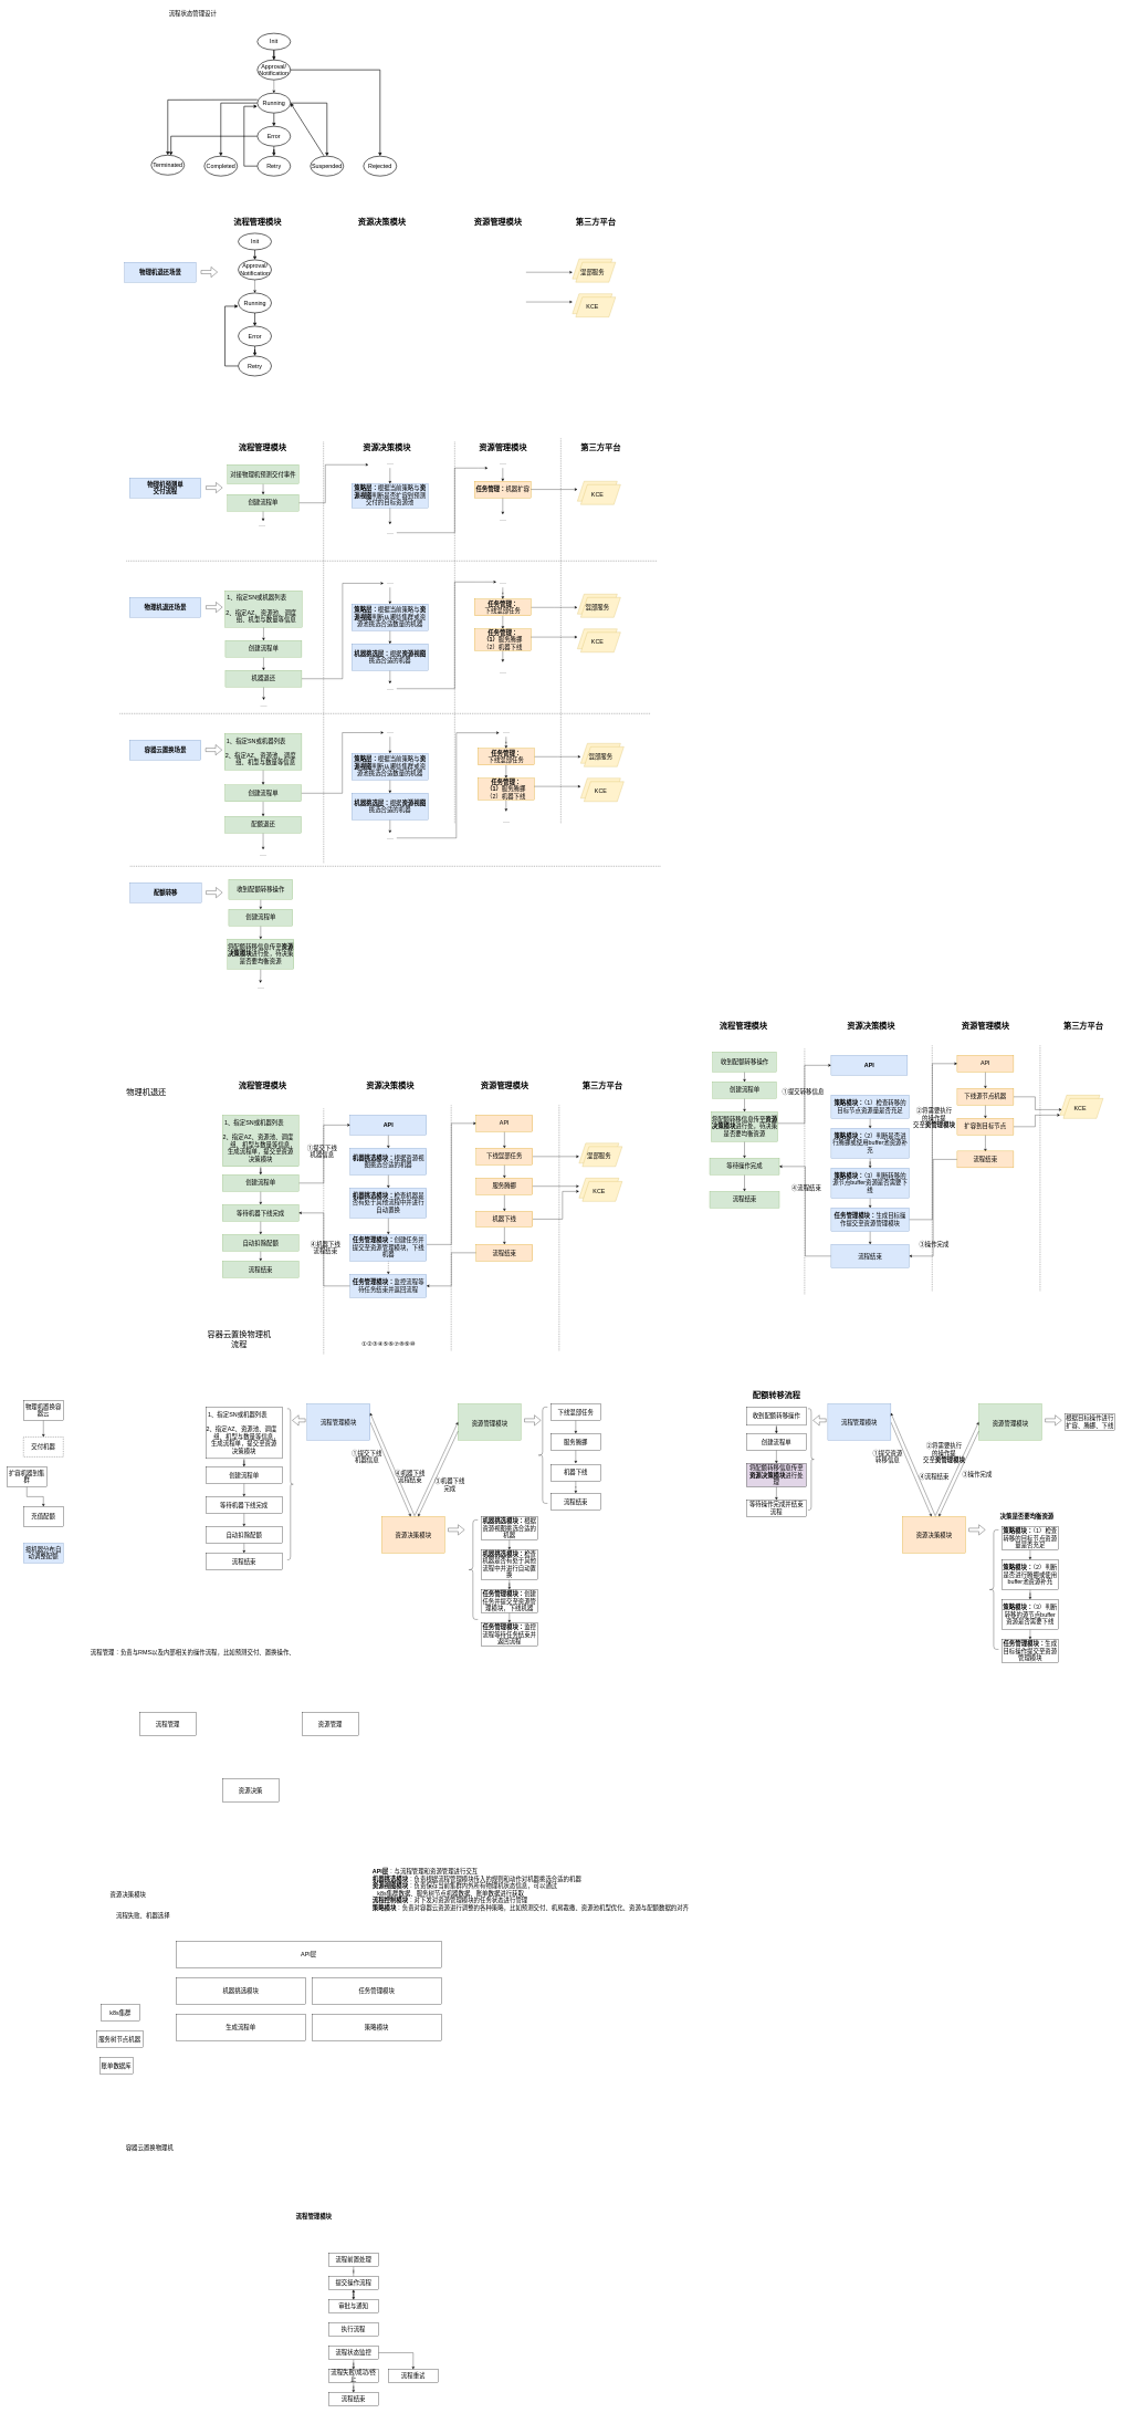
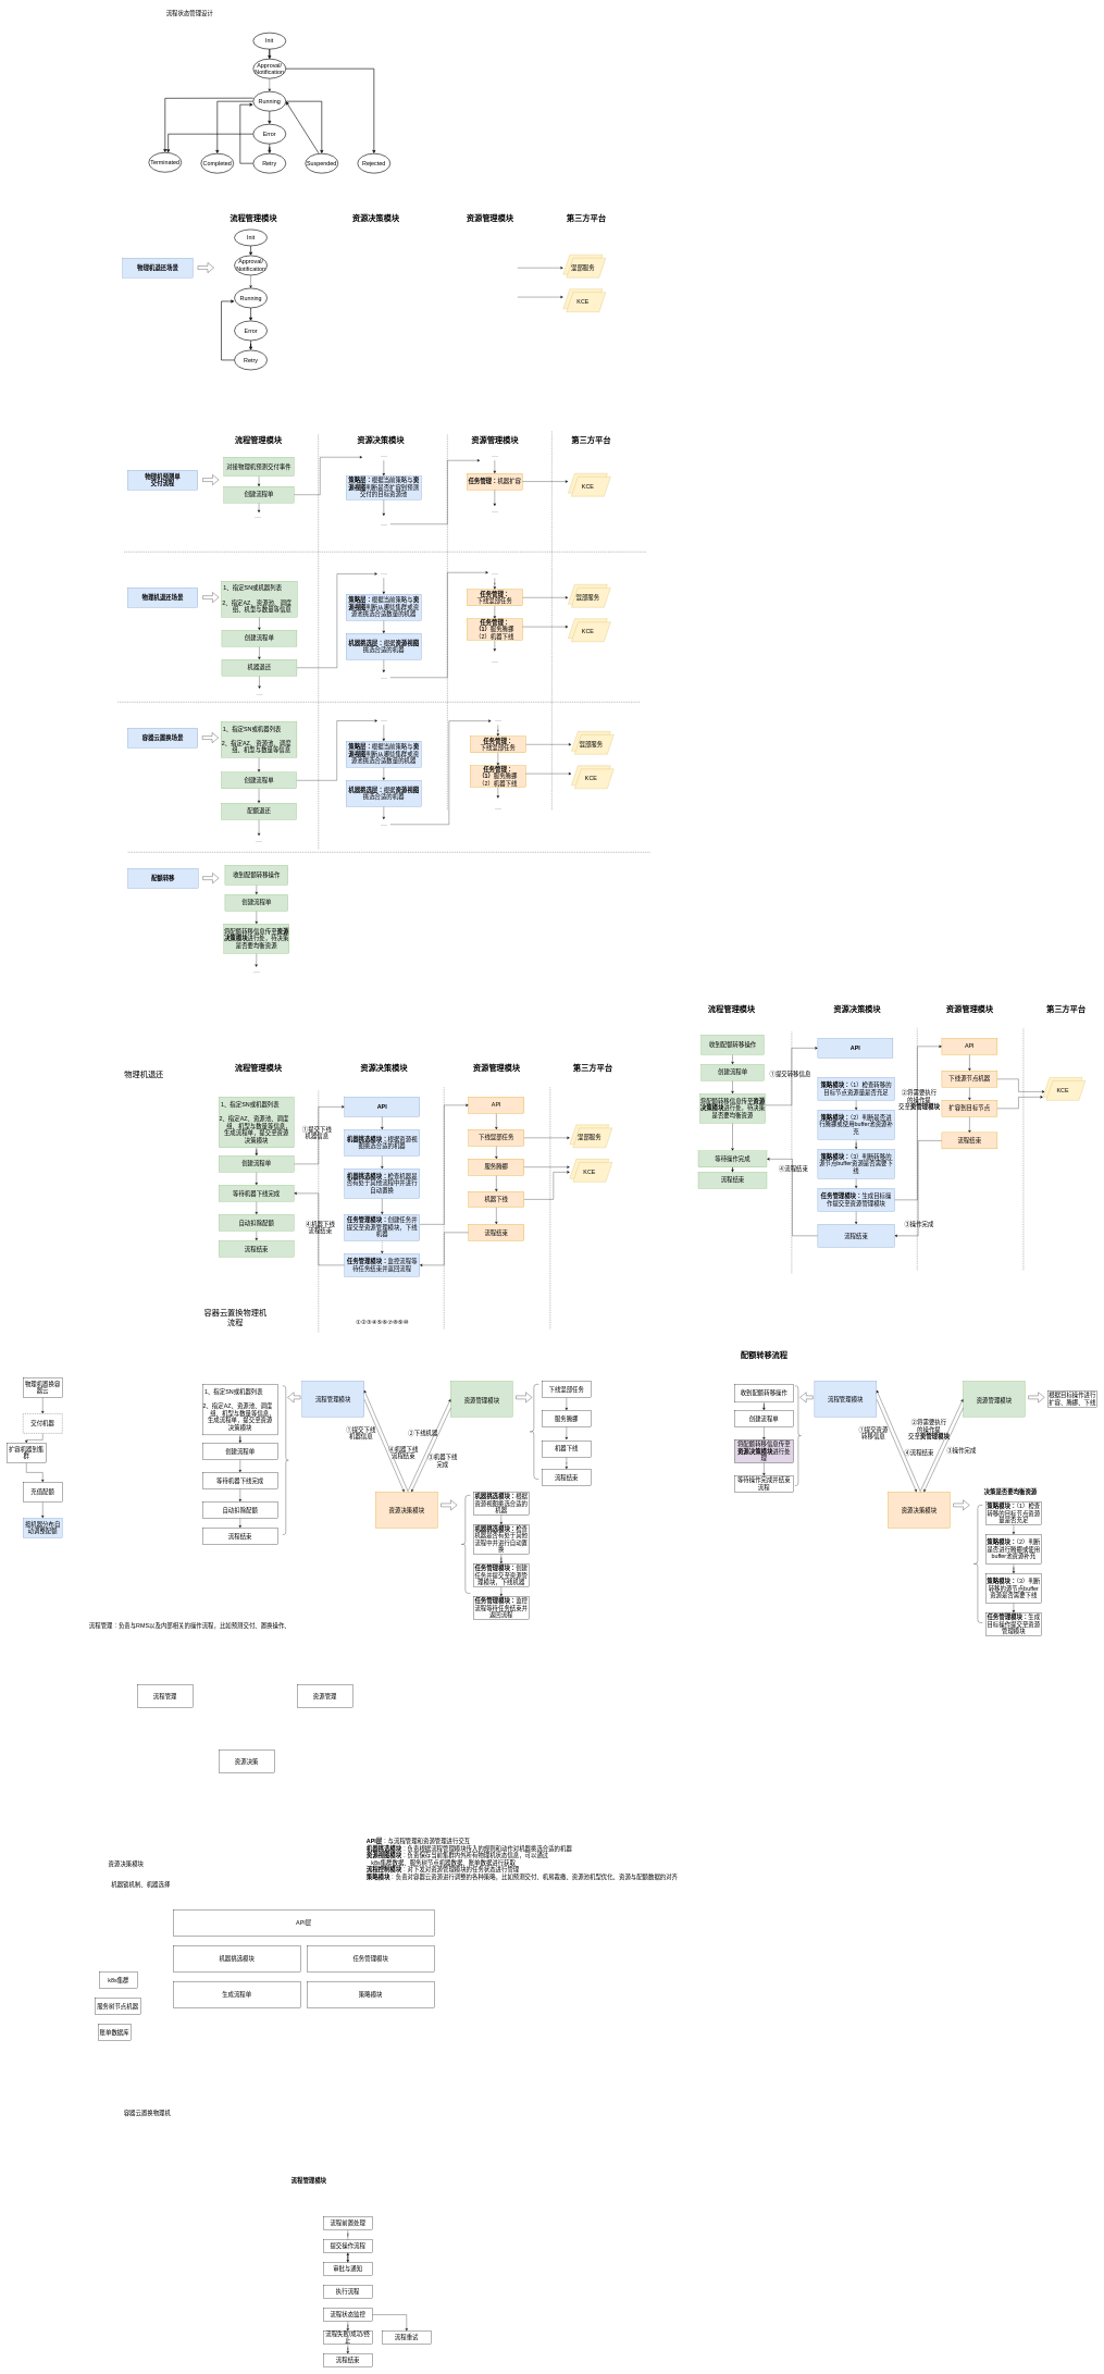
- <mxCell id="199" value="&lt;span style=&quot;font-size: 18px;&quot;&gt;等待操作完成&lt;/span&gt;" style="rounded=0;whiteSpace=wrap;html=1;fillColor=#d5e8d4;strokeColor=#82b366;" parent="1" vertex="1"><mxGeometry x="2138.75" y="3490" width="210" height="50" as="geometry" /></mxCell>
+ <mxCell id="199" value="&lt;span style=&quot;font-size: 18px;&quot;&gt;等待操作完成&lt;/span&gt;" style="rounded=0;whiteSpace=wrap;html=1;fillColor=#d5e8d4;strokeColor=#82b366;" parent="1" vertex="1"><mxGeometry x="2138.75" y="3525" width="210" height="50" as="geometry" /></mxCell>
- <mxCell id="104" value="&lt;font style=&quot;font-size: 24px;&quot;&gt;&lt;b&gt;配额转移流程&lt;/b&gt;&lt;/font&gt;" style="text;html=1;align=center;verticalAlign=middle;resizable=0;points=[];autosize=1;strokeColor=none;fillColor=none;" parent="1" vertex="1"><mxGeometry x="2255" y="4185" width="170" height="40" as="geometry" /></mxCell>
+ <mxCell id="104" value="&lt;font style=&quot;font-size: 24px;&quot;&gt;&lt;b&gt;配额转移流程&lt;/b&gt;&lt;/font&gt;" style="text;html=1;align=center;verticalAlign=middle;resizable=0;points=[];autosize=1;strokeColor=none;fillColor=none;" parent="1" vertex="1"><mxGeometry x="2255" y="4130" width="170" height="40" as="geometry" /></mxCell>
+ <mxCell id="39" value="&lt;font style=&quot;font-size: 18px;&quot;&gt;②下线机器&lt;/font&gt;" style="text;html=1;align=center;verticalAlign=middle;resizable=0;points=[];autosize=1;strokeColor=none;fillColor=none;" parent="1" vertex="1"><mxGeometry x="1240" y="4370" width="110" height="40" as="geometry" /></mxCell>
+ <mxCell id="20" style="edgeStyle=orthogonalEdgeStyle;rounded=0;orthogonalLoop=1;jettySize=auto;html=1;entryX=0.5;entryY=0;entryDx=0;entryDy=0;" parent="1" source="21" target="23" edge="1"><mxGeometry relative="1" as="geometry"><mxPoint x="130" y="4420" as="targetPoint" /></mxGeometry></mxCell>
+ <mxCell id="24" style="edgeStyle=orthogonalEdgeStyle;rounded=0;orthogonalLoop=1;jettySize=auto;html=1;entryX=0.5;entryY=0;entryDx=0;entryDy=0;" parent="1" source="25" target="26" edge="1"><mxGeometry relative="1" as="geometry"><mxPoint x="130" y="4640" as="targetPoint" /></mxGeometry></mxCell>
- <mxCell id="8" value="&lt;font style=&quot;font-size: 18px;&quot;&gt;流程失败、机器选择&lt;/font&gt;" style="text;html=1;align=center;verticalAlign=middle;resizable=0;points=[];autosize=1;strokeColor=none;fillColor=none;" parent="1" vertex="1"><mxGeometry x="330" y="5753" width="200" height="40" as="geometry" /></mxCell>
+ <mxCell id="8" value="&lt;font style=&quot;font-size: 18px;&quot;&gt;机器锁机制、机器选择&lt;/font&gt;" style="text;html=1;align=center;verticalAlign=middle;resizable=0;points=[];autosize=1;strokeColor=none;fillColor=none;" parent="1" vertex="1"><mxGeometry x="330" y="5753" width="200" height="40" as="geometry" /></mxCell>
